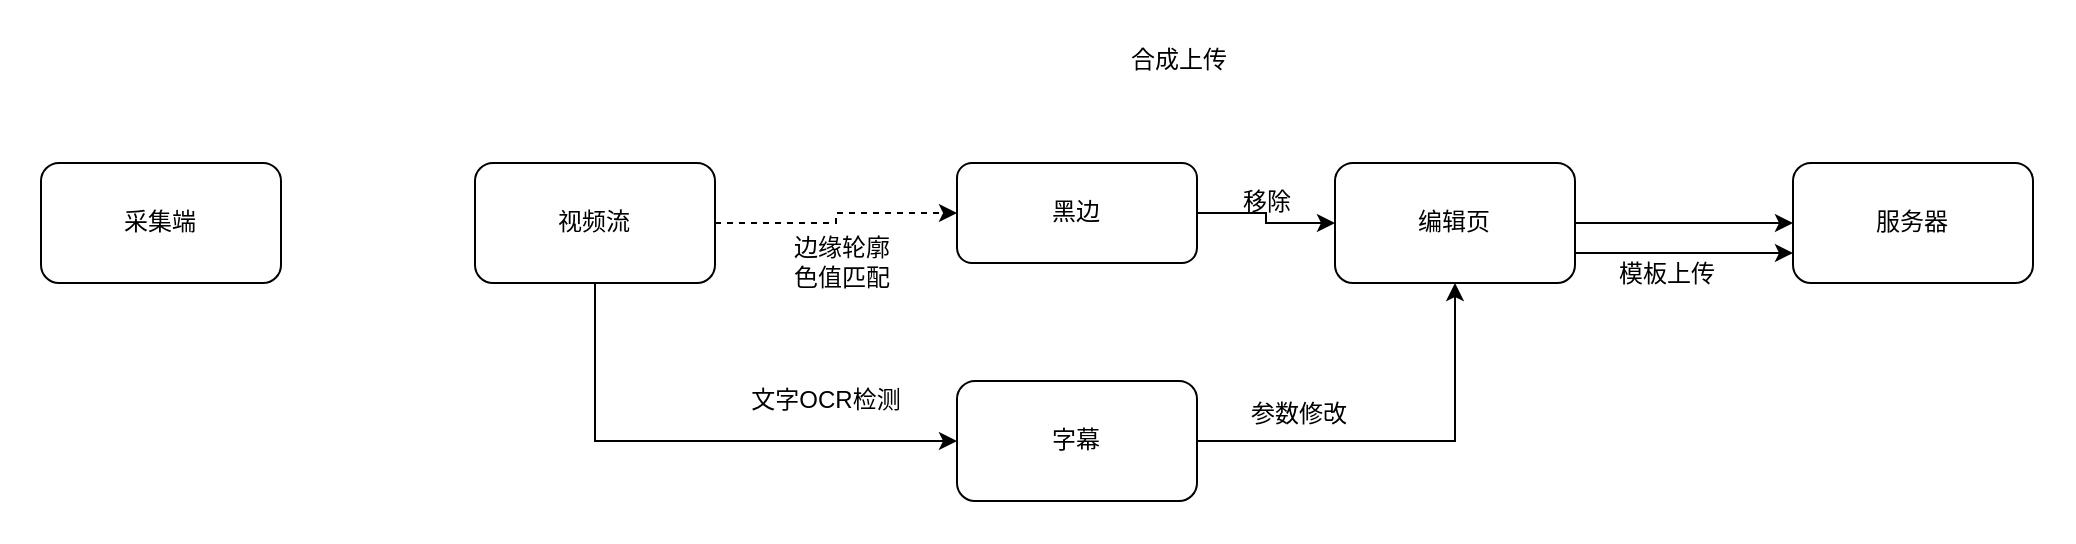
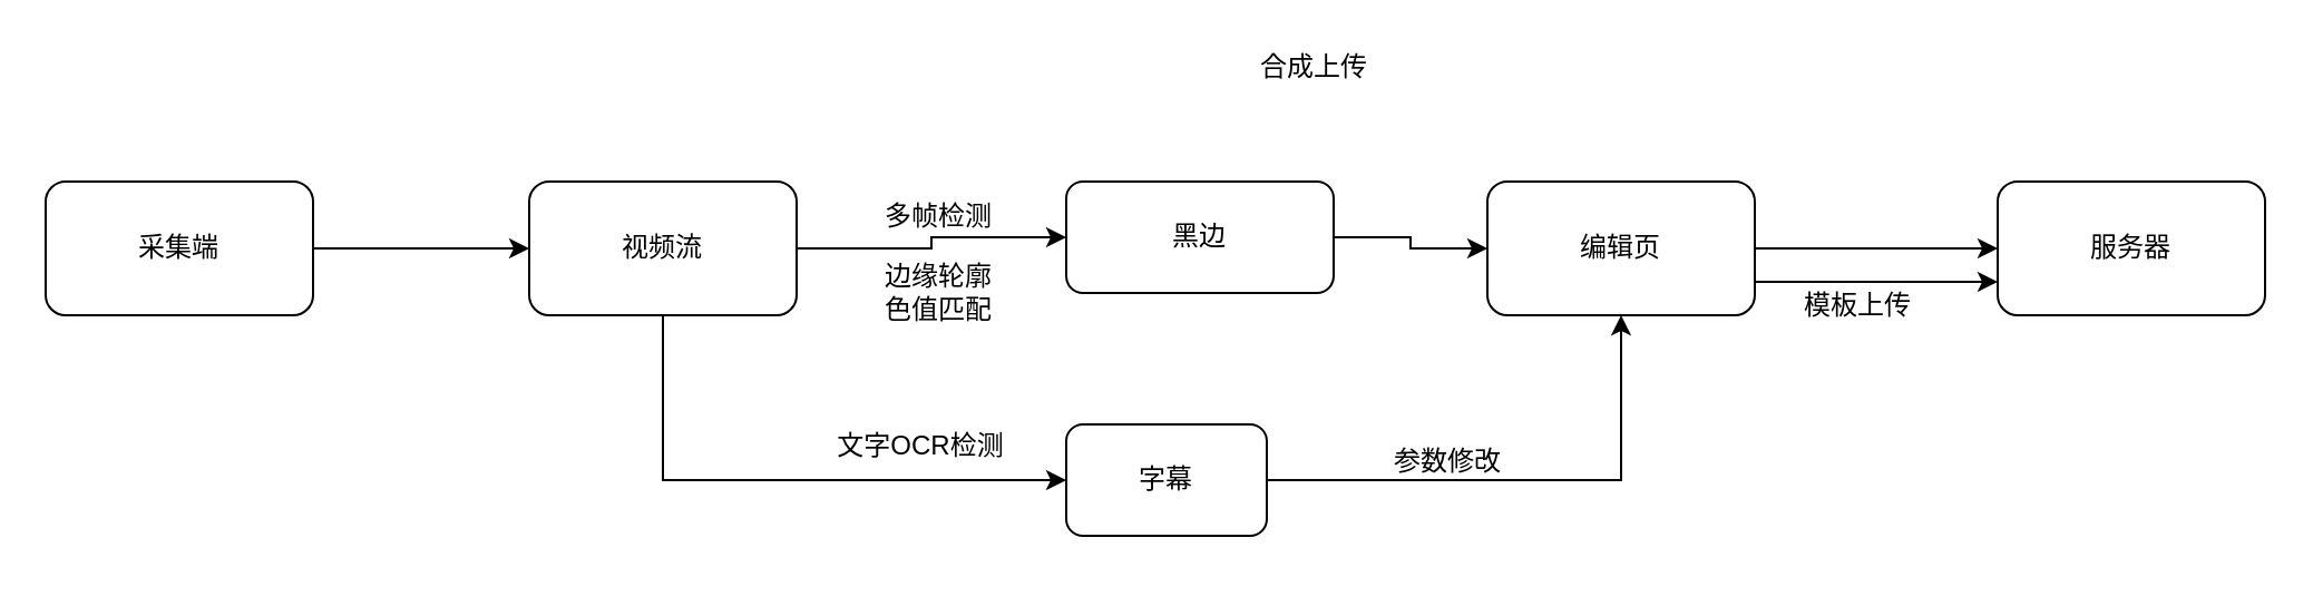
+ <mxCell id="11" value="多帧检测" style="text;html=1;strokeColor=none;fillColor=none;align=center;verticalAlign=middle;whiteSpace=wrap;rounded=0;" vertex="1" parent="1"><mxGeometry x="391" y="87" width="60" height="20" as="geometry" /></mxCell>
- <mxCell id="21" value="移除" style="text;html=1;align=center;verticalAlign=middle;resizable=0;points=[];autosize=1;strokeColor=none;" vertex="1" parent="1"><mxGeometry x="616" y="92" width="34" height="18" as="geometry" /></mxCell>
+ <mxCell id="2" style="edgeStyle=orthogonalEdgeStyle;rounded=0;orthogonalLoop=1;jettySize=auto;html=1;exitX=1;exitY=0.5;exitDx=0;exitDy=0;" edge="1" parent="1" source="3" target="6"><mxGeometry relative="1" as="geometry" /></mxCell>
- <mxCell id="4" style="edgeStyle=orthogonalEdgeStyle;rounded=0;orthogonalLoop=1;jettySize=auto;html=1;exitX=1;exitY=0.5;exitDx=0;exitDy=0;dashed=1;" edge="1" parent="1" source="6" target="8"><mxGeometry relative="1" as="geometry" /></mxCell>
+ <mxCell id="4" style="edgeStyle=orthogonalEdgeStyle;rounded=0;orthogonalLoop=1;jettySize=auto;html=1;exitX=1;exitY=0.5;exitDx=0;exitDy=0;" edge="1" parent="1" source="6" target="8"><mxGeometry relative="1" as="geometry" /></mxCell>
- <mxCell id="10" value="字幕" style="rounded=1;whiteSpace=wrap;html=1;" vertex="1" parent="1"><mxGeometry x="478" y="190" width="120" height="60" as="geometry" /></mxCell>
+ <mxCell id="10" value="字幕" style="rounded=1;whiteSpace=wrap;html=1;" vertex="1" parent="1"><mxGeometry x="478" y="190" width="90" height="50" as="geometry" /></mxCell>
